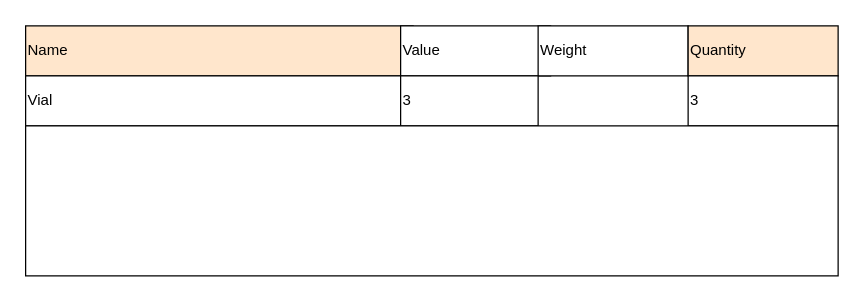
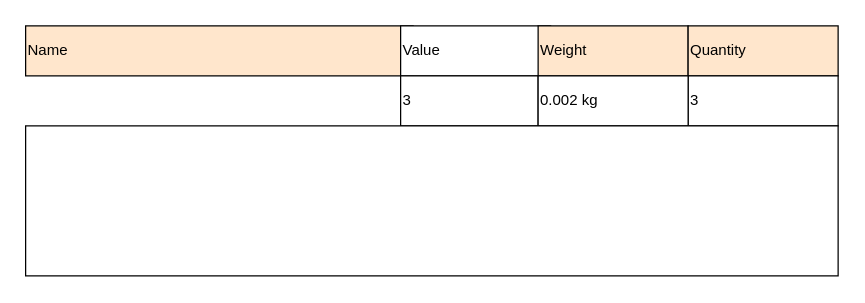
- <mxCell id="4" value="Weight" style="rounded=0;whiteSpace=wrap;html=1;align=left;" vertex="1" parent="1"><mxGeometry x="430" y="20" width="120" height="40" as="geometry" /></mxCell>
+ <mxCell id="4" value="Weight" style="rounded=0;whiteSpace=wrap;html=1;align=left;fillColor=#ffe6cc;" vertex="1" parent="1"><mxGeometry x="430" y="20" width="120" height="40" as="geometry" /></mxCell>
- <mxCell id="6" value="Vial" style="rounded=0;whiteSpace=wrap;html=1;align=left;" vertex="1" parent="1"><mxGeometry x="20" y="60" width="300" height="40" as="geometry" /></mxCell>
+ <mxCell id="9" value="0.002 kg" style="rounded=0;whiteSpace=wrap;html=1;align=left;" vertex="1" parent="1"><mxGeometry x="430" y="60" width="120" height="40" as="geometry" /></mxCell>
